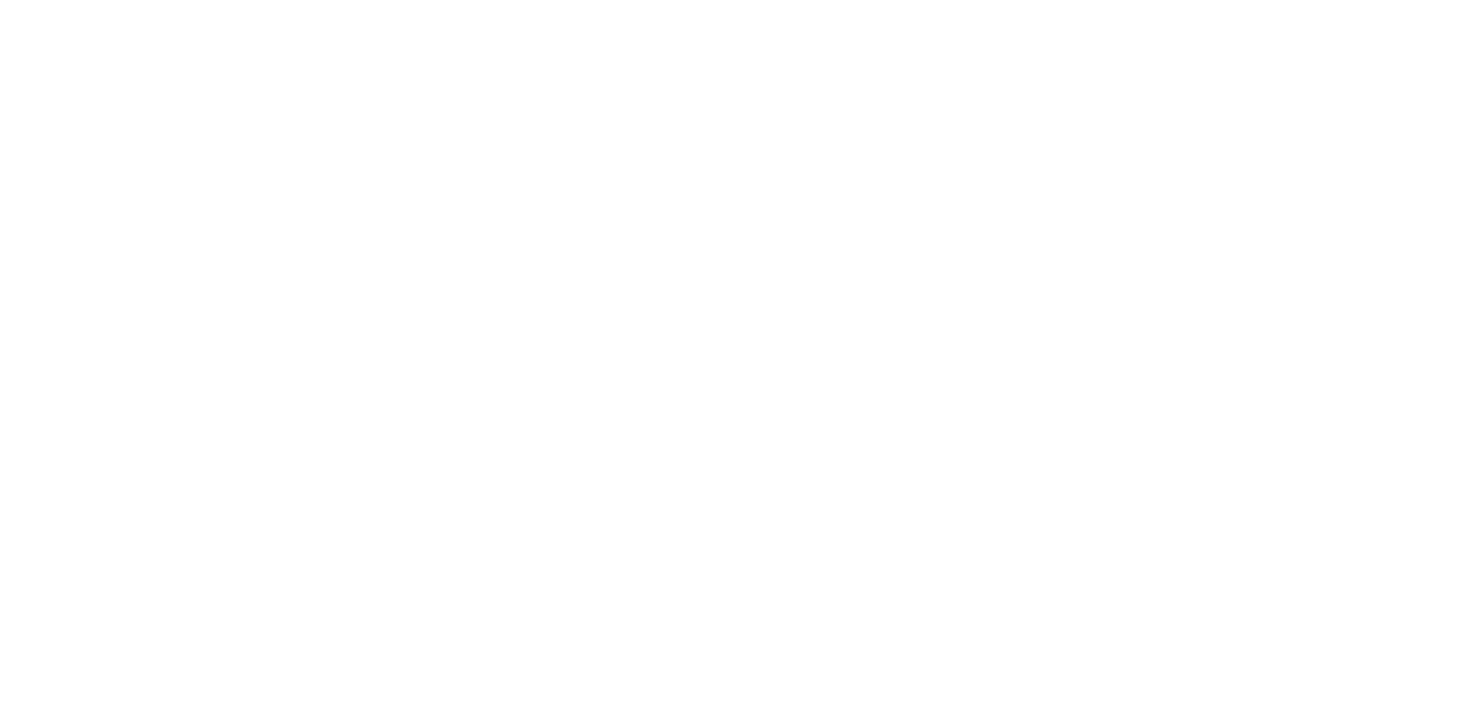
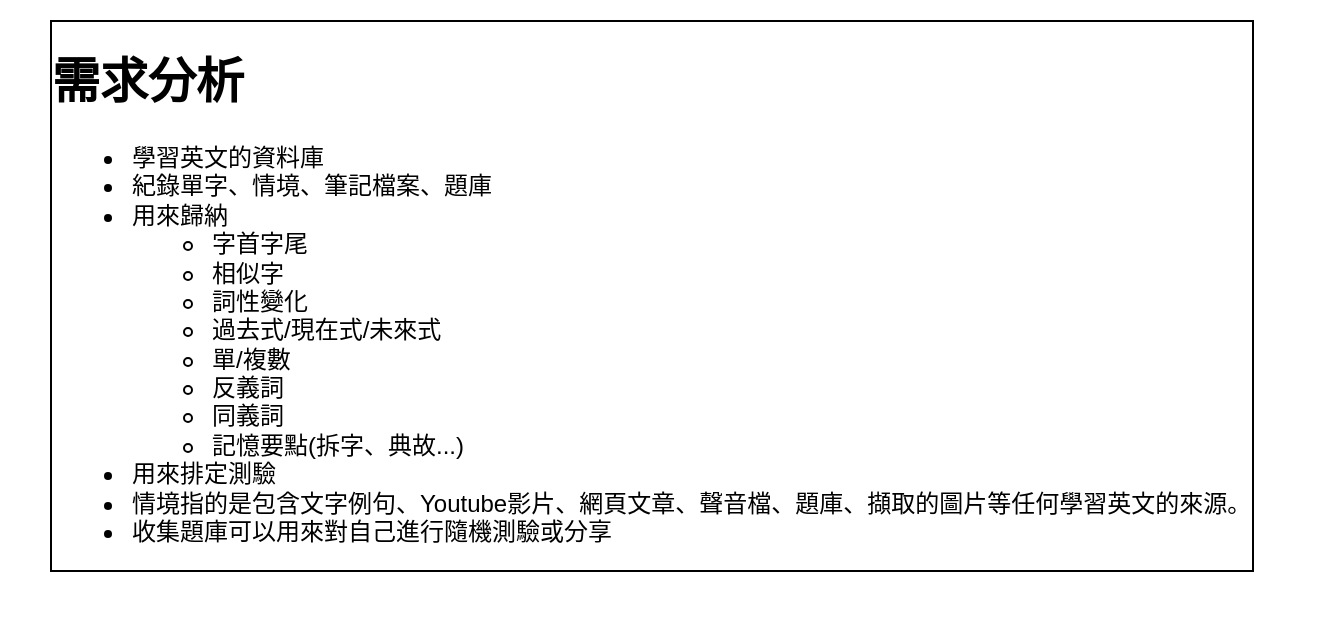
+ <mxCell id="2" value="&lt;h1&gt;需求分析&lt;/h1&gt;&lt;p&gt;&lt;/p&gt;&lt;ul&gt;&lt;li&gt;學習英文的資料庫&lt;/li&gt;&lt;li&gt;紀錄單字、情境、筆記檔案、題庫&lt;br&gt;&lt;/li&gt;&lt;li&gt;用來歸納&lt;br&gt;&lt;/li&gt;&lt;ul&gt;&lt;li&gt;字首字尾&lt;br&gt;&lt;/li&gt;&lt;li&gt;相似字&lt;br&gt;&lt;/li&gt;&lt;li&gt;詞性變化&lt;br&gt;&lt;/li&gt;&lt;li&gt;過去式/現在式/未來式&lt;br&gt;&lt;/li&gt;&lt;li&gt;單/複數&lt;br&gt;&lt;/li&gt;&lt;li&gt;反義詞&lt;br&gt;&lt;/li&gt;&lt;li&gt;同義詞&lt;br&gt;&lt;/li&gt;&lt;li&gt;記憶要點(拆字、典故...)&lt;br&gt;&lt;/li&gt;&lt;/ul&gt;&lt;li&gt;用來排定測驗&lt;br&gt;&lt;/li&gt;&lt;li&gt;情境指的是包含文字例句、Youtube影片、網頁文章、聲音檔、題庫、擷取的圖片等任何學習英文的來源。&lt;br&gt;&lt;/li&gt;&lt;li&gt;收集題庫可以用來對自己進行隨機測驗或分享&lt;br&gt;&lt;/li&gt;&lt;/ul&gt;&lt;p&gt;&lt;/p&gt;" style="text;html=1;strokeColor=none;fillColor=none;spacing=5;spacingTop=-20;whiteSpace=wrap;overflow=hidden;rounded=0;labelBorderColor=#000000;" parent="1" vertex="1"><mxGeometry x="20" y="20" width="630" height="280" as="geometry" /></mxCell>
